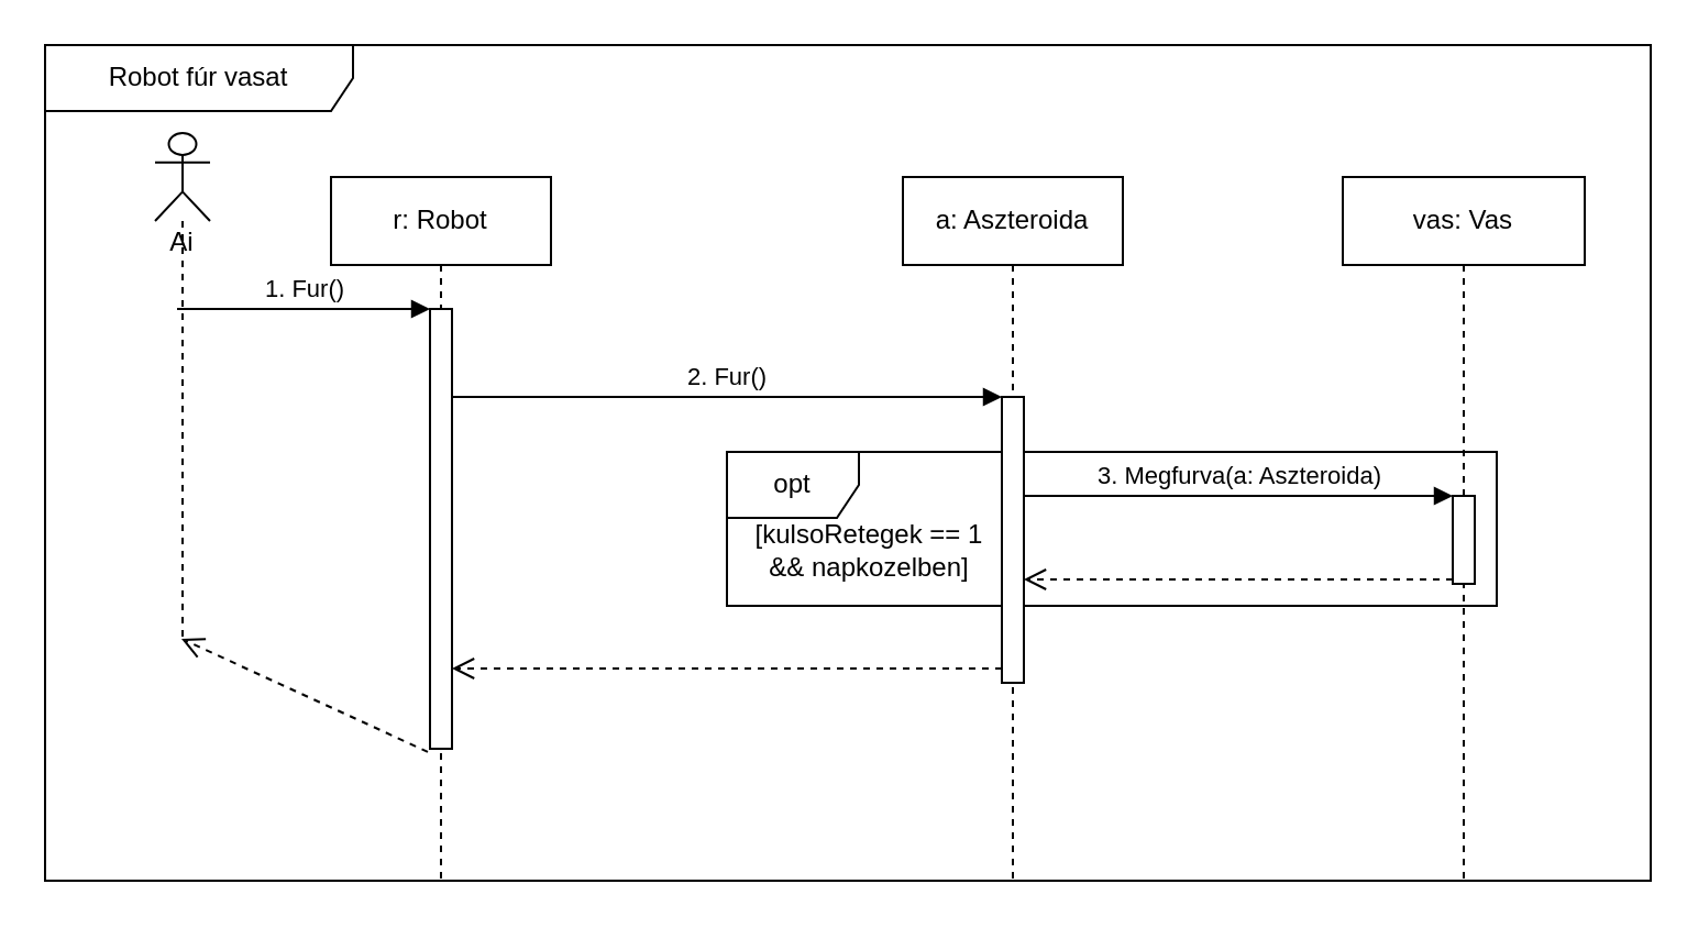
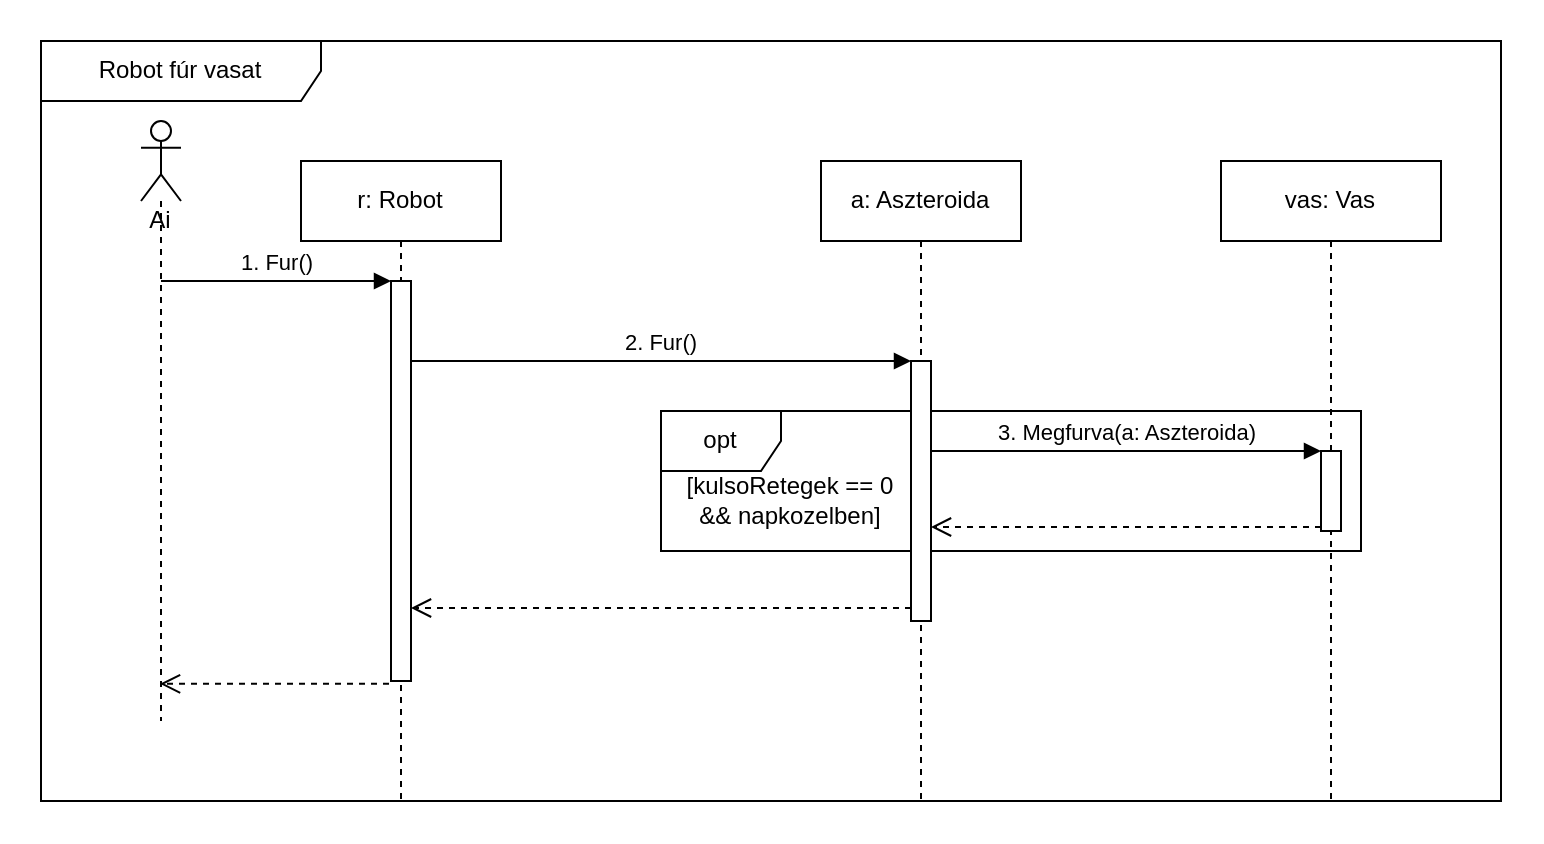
- <mxCell id="16" value="Ai" style="shape=umlLifeline;participant=umlActor;perimeter=lifelinePerimeter;whiteSpace=wrap;html=1;container=1;collapsible=0;recursiveResize=0;verticalAlign=top;spacingTop=36;outlineConnect=0;" parent="1" vertex="1"><mxGeometry x="70" y="60" width="25" height="230" as="geometry" /></mxCell>
+ <mxCell id="16" value="Ai" style="shape=umlLifeline;participant=umlActor;perimeter=lifelinePerimeter;whiteSpace=wrap;html=1;container=1;collapsible=0;recursiveResize=0;verticalAlign=top;spacingTop=36;outlineConnect=0;" parent="1" vertex="1"><mxGeometry x="70" y="60" width="20" height="300" as="geometry" /></mxCell>
- <mxCell id="15" value="[kulsoRetegek == 1 &amp;amp;&amp;amp; napkozelben]" style="text;html=1;strokeColor=none;fillColor=none;align=center;verticalAlign=middle;whiteSpace=wrap;rounded=0;" parent="1" vertex="1"><mxGeometry x="340" y="240" width="110" height="20" as="geometry" /></mxCell>
+ <mxCell id="15" value="[kulsoRetegek == 0 &amp;amp;&amp;amp; napkozelben]" style="text;html=1;strokeColor=none;fillColor=none;align=center;verticalAlign=middle;whiteSpace=wrap;rounded=0;" parent="1" vertex="1"><mxGeometry x="340" y="240" width="110" height="20" as="geometry" /></mxCell>
